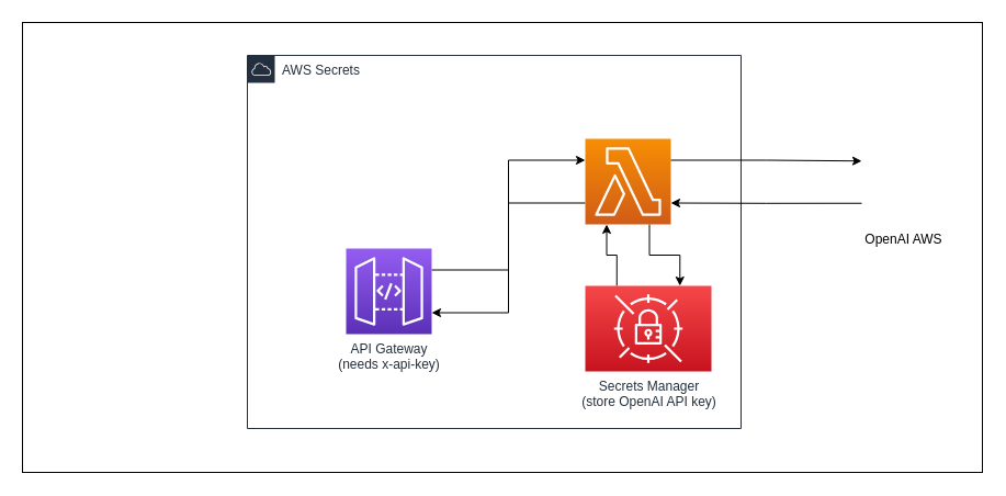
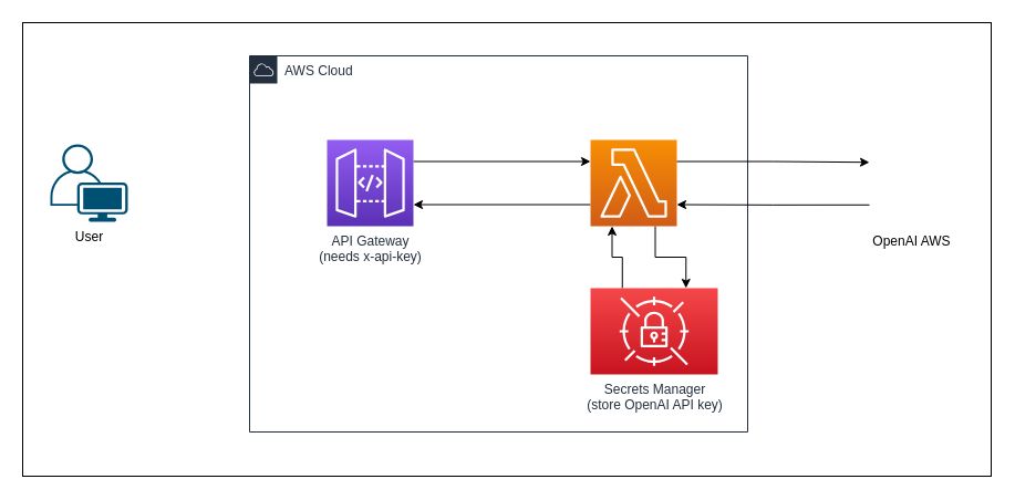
- <mxCell id="3" value="AWS Secrets" style="points=[[0,0],[0.25,0],[0.5,0],[0.75,0],[1,0],[1,0.25],[1,0.5],[1,0.75],[1,1],[0.75,1],[0.5,1],[0.25,1],[0,1],[0,0.75],[0,0.5],[0,0.25]];outlineConnect=0;gradientColor=none;html=1;whiteSpace=wrap;fontSize=12;fontStyle=0;container=1;pointerEvents=0;collapsible=0;recursiveResize=0;shape=mxgraph.aws4.group;grIcon=mxgraph.aws4.group_aws_cloud;strokeColor=#232F3E;fillColor=none;verticalAlign=top;align=left;spacingLeft=30;fontColor=#232F3E;dashed=0;" vertex="1" parent="1"><mxGeometry x="225" y="50" width="450" height="340" as="geometry" /></mxCell>
+ <mxCell id="3" value="AWS Cloud" style="points=[[0,0],[0.25,0],[0.5,0],[0.75,0],[1,0],[1,0.25],[1,0.5],[1,0.75],[1,1],[0.75,1],[0.5,1],[0.25,1],[0,1],[0,0.75],[0,0.5],[0,0.25]];outlineConnect=0;gradientColor=none;html=1;whiteSpace=wrap;fontSize=12;fontStyle=0;container=1;pointerEvents=0;collapsible=0;recursiveResize=0;shape=mxgraph.aws4.group;grIcon=mxgraph.aws4.group_aws_cloud;strokeColor=#232F3E;fillColor=none;verticalAlign=top;align=left;spacingLeft=30;fontColor=#232F3E;dashed=0;" vertex="1" parent="1"><mxGeometry x="225" y="50" width="450" height="340" as="geometry" /></mxCell>
+ <mxCell id="11" value="User" style="points=[[0.35,0,0],[0.98,0.51,0],[1,0.71,0],[0.67,1,0],[0,0.795,0],[0,0.65,0]];verticalLabelPosition=bottom;sketch=0;html=1;verticalAlign=top;aspect=fixed;align=center;pointerEvents=1;shape=mxgraph.cisco19.user;fillColor=#005073;strokeColor=none;" vertex="1" parent="1"><mxGeometry x="45" y="130" width="70" height="70" as="geometry" /></mxCell>
- <mxCell id="10" value="API Gateway&lt;br&gt;(needs x-api-key)" style="sketch=0;points=[[0,0,0],[0.25,0,0],[0.5,0,0],[0.75,0,0],[1,0,0],[0,1,0],[0.25,1,0],[0.5,1,0],[0.75,1,0],[1,1,0],[0,0.25,0],[0,0.5,0],[0,0.75,0],[1,0.25,0],[1,0.5,0],[1,0.75,0]];outlineConnect=0;fontColor=#232F3E;gradientColor=#945DF2;gradientDirection=north;fillColor=#5A30B5;strokeColor=#ffffff;dashed=0;verticalLabelPosition=bottom;verticalAlign=top;align=center;html=1;fontSize=12;fontStyle=0;aspect=fixed;shape=mxgraph.aws4.resourceIcon;resIcon=mxgraph.aws4.api_gateway;" vertex="1" parent="3"><mxGeometry x="90" y="176" width="78" height="78" as="geometry" /></mxCell>
+ <mxCell id="10" value="API Gateway&lt;br&gt;(needs x-api-key)" style="sketch=0;points=[[0,0,0],[0.25,0,0],[0.5,0,0],[0.75,0,0],[1,0,0],[0,1,0],[0.25,1,0],[0.5,1,0],[0.75,1,0],[1,1,0],[0,0.25,0],[0,0.5,0],[0,0.75,0],[1,0.25,0],[1,0.5,0],[1,0.75,0]];outlineConnect=0;fontColor=#232F3E;gradientColor=#945DF2;gradientDirection=north;fillColor=#5A30B5;strokeColor=#ffffff;dashed=0;verticalLabelPosition=bottom;verticalAlign=top;align=center;html=1;fontSize=12;fontStyle=0;aspect=fixed;shape=mxgraph.aws4.resourceIcon;resIcon=mxgraph.aws4.api_gateway;" vertex="1" parent="3"><mxGeometry x="70" y="76" width="78" height="78" as="geometry" /></mxCell>
